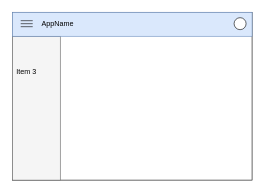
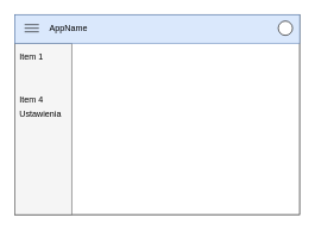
+ <mxCell id="11" value="Item 1" style="text;html=1;strokeColor=none;fillColor=none;align=left;verticalAlign=middle;whiteSpace=wrap;rounded=0;spacingLeft=5;" vertex="1" parent="1"><mxGeometry x="20" y="70" width="80" height="20" as="geometry" /></mxCell>
- <mxCell id="12" value="Item 3" style="text;html=1;strokeColor=none;fillColor=none;align=left;verticalAlign=middle;whiteSpace=wrap;rounded=0;spacingLeft=5;" vertex="1" parent="1"><mxGeometry x="20" y="110" width="80" height="20" as="geometry" /></mxCell>
+ <mxCell id="13" value="Item 4" style="text;html=1;strokeColor=none;fillColor=none;align=left;verticalAlign=middle;whiteSpace=wrap;rounded=0;spacingLeft=5;" vertex="1" parent="1"><mxGeometry x="20" y="130" width="80" height="20" as="geometry" /></mxCell>
+ <mxCell id="14" value="Ustawienia" style="text;html=1;strokeColor=none;fillColor=none;align=left;verticalAlign=middle;whiteSpace=wrap;rounded=0;spacingLeft=5;" vertex="1" parent="1"><mxGeometry x="20" y="150" width="80" height="20" as="geometry" /></mxCell>
